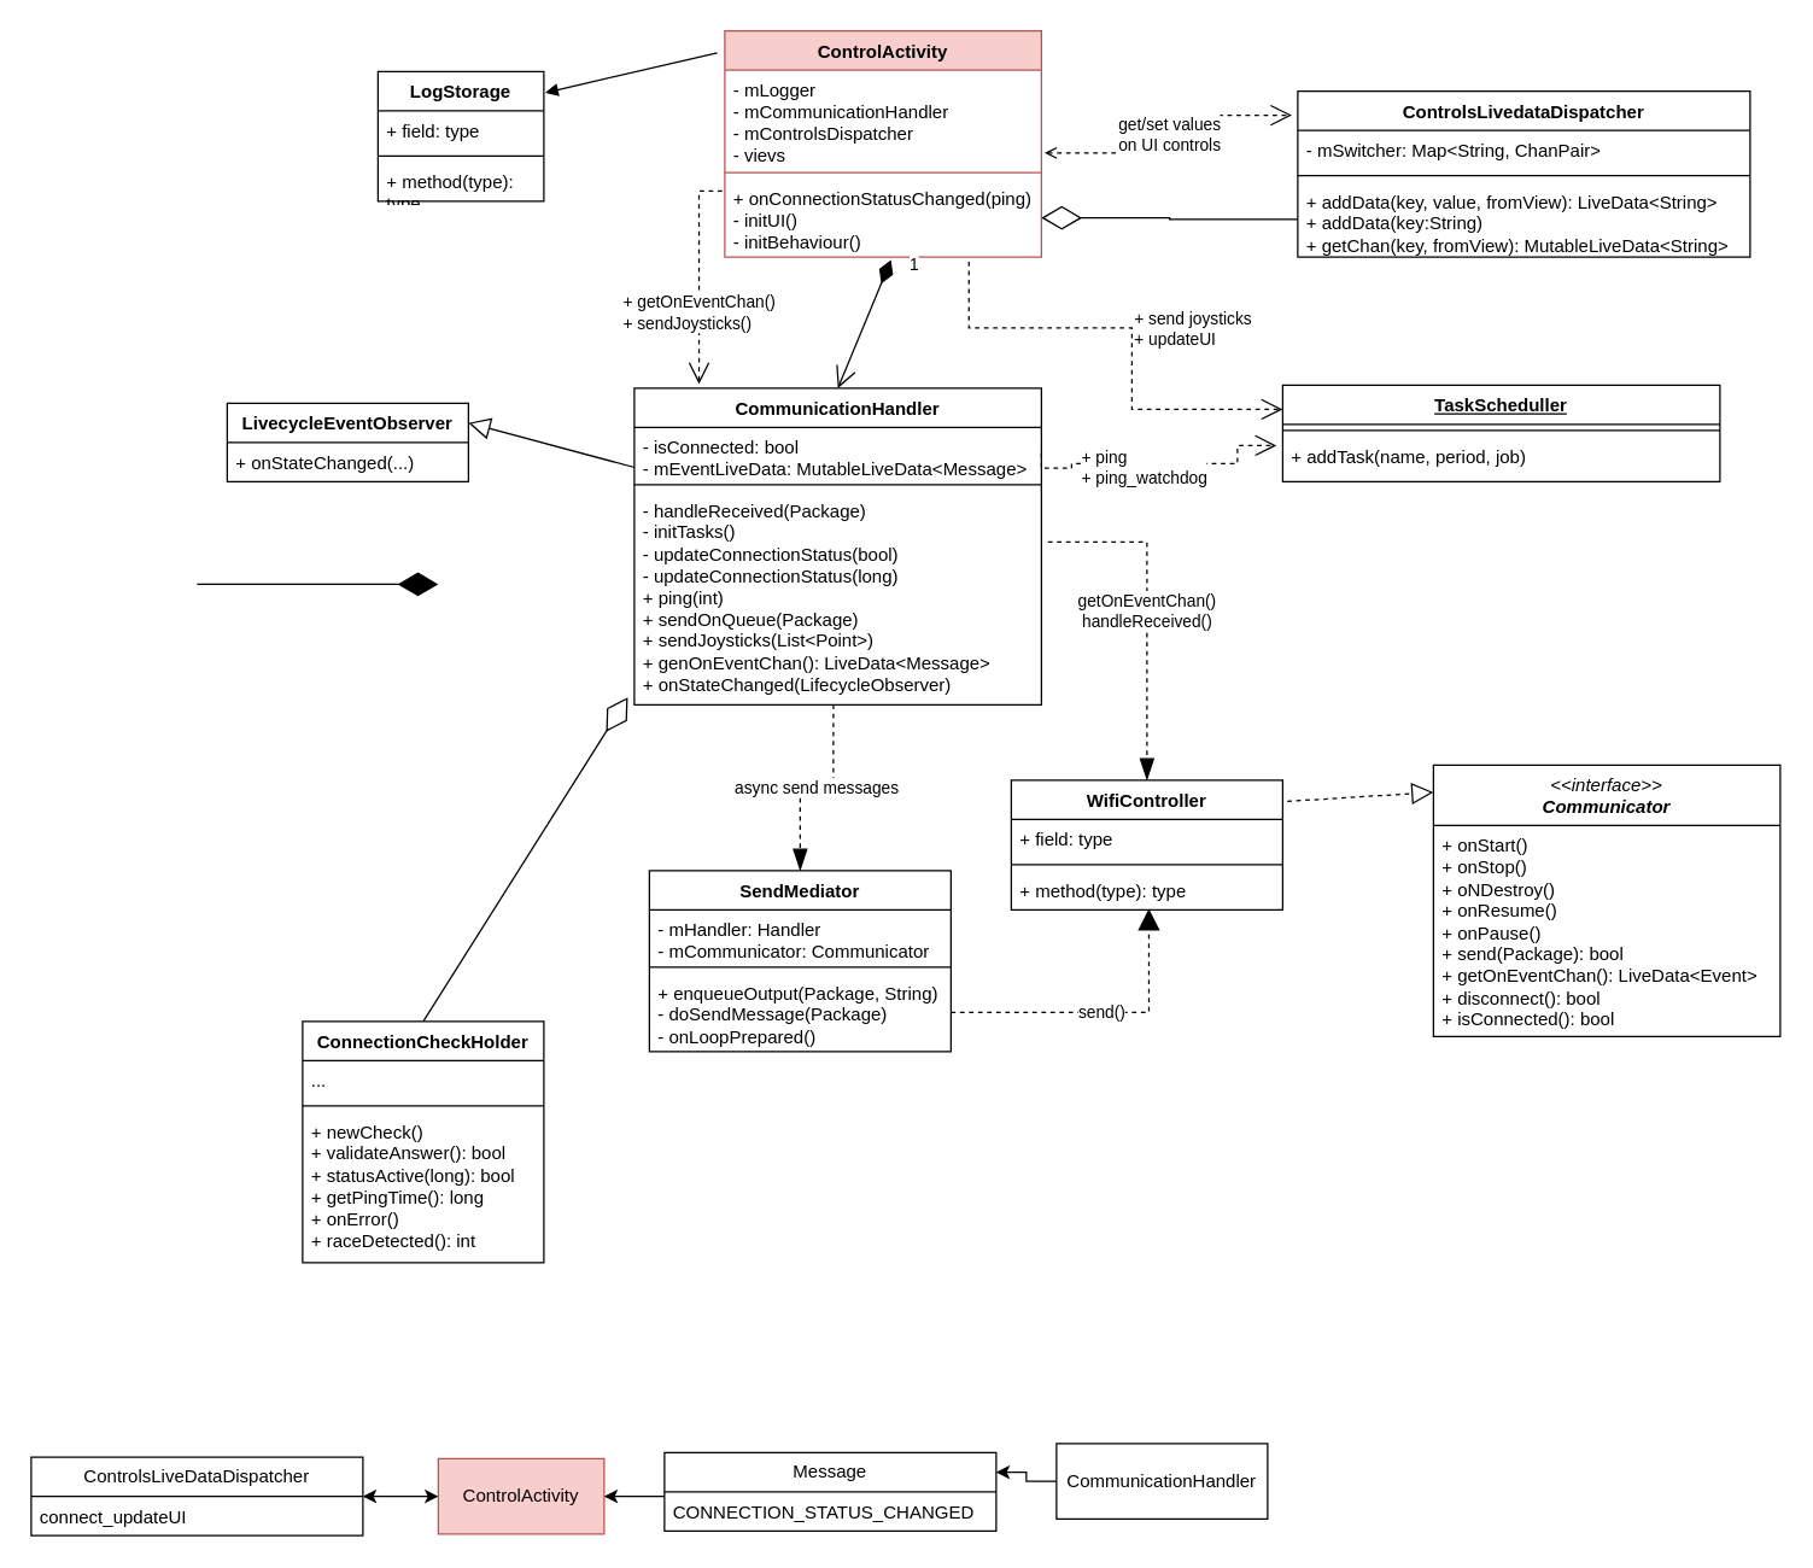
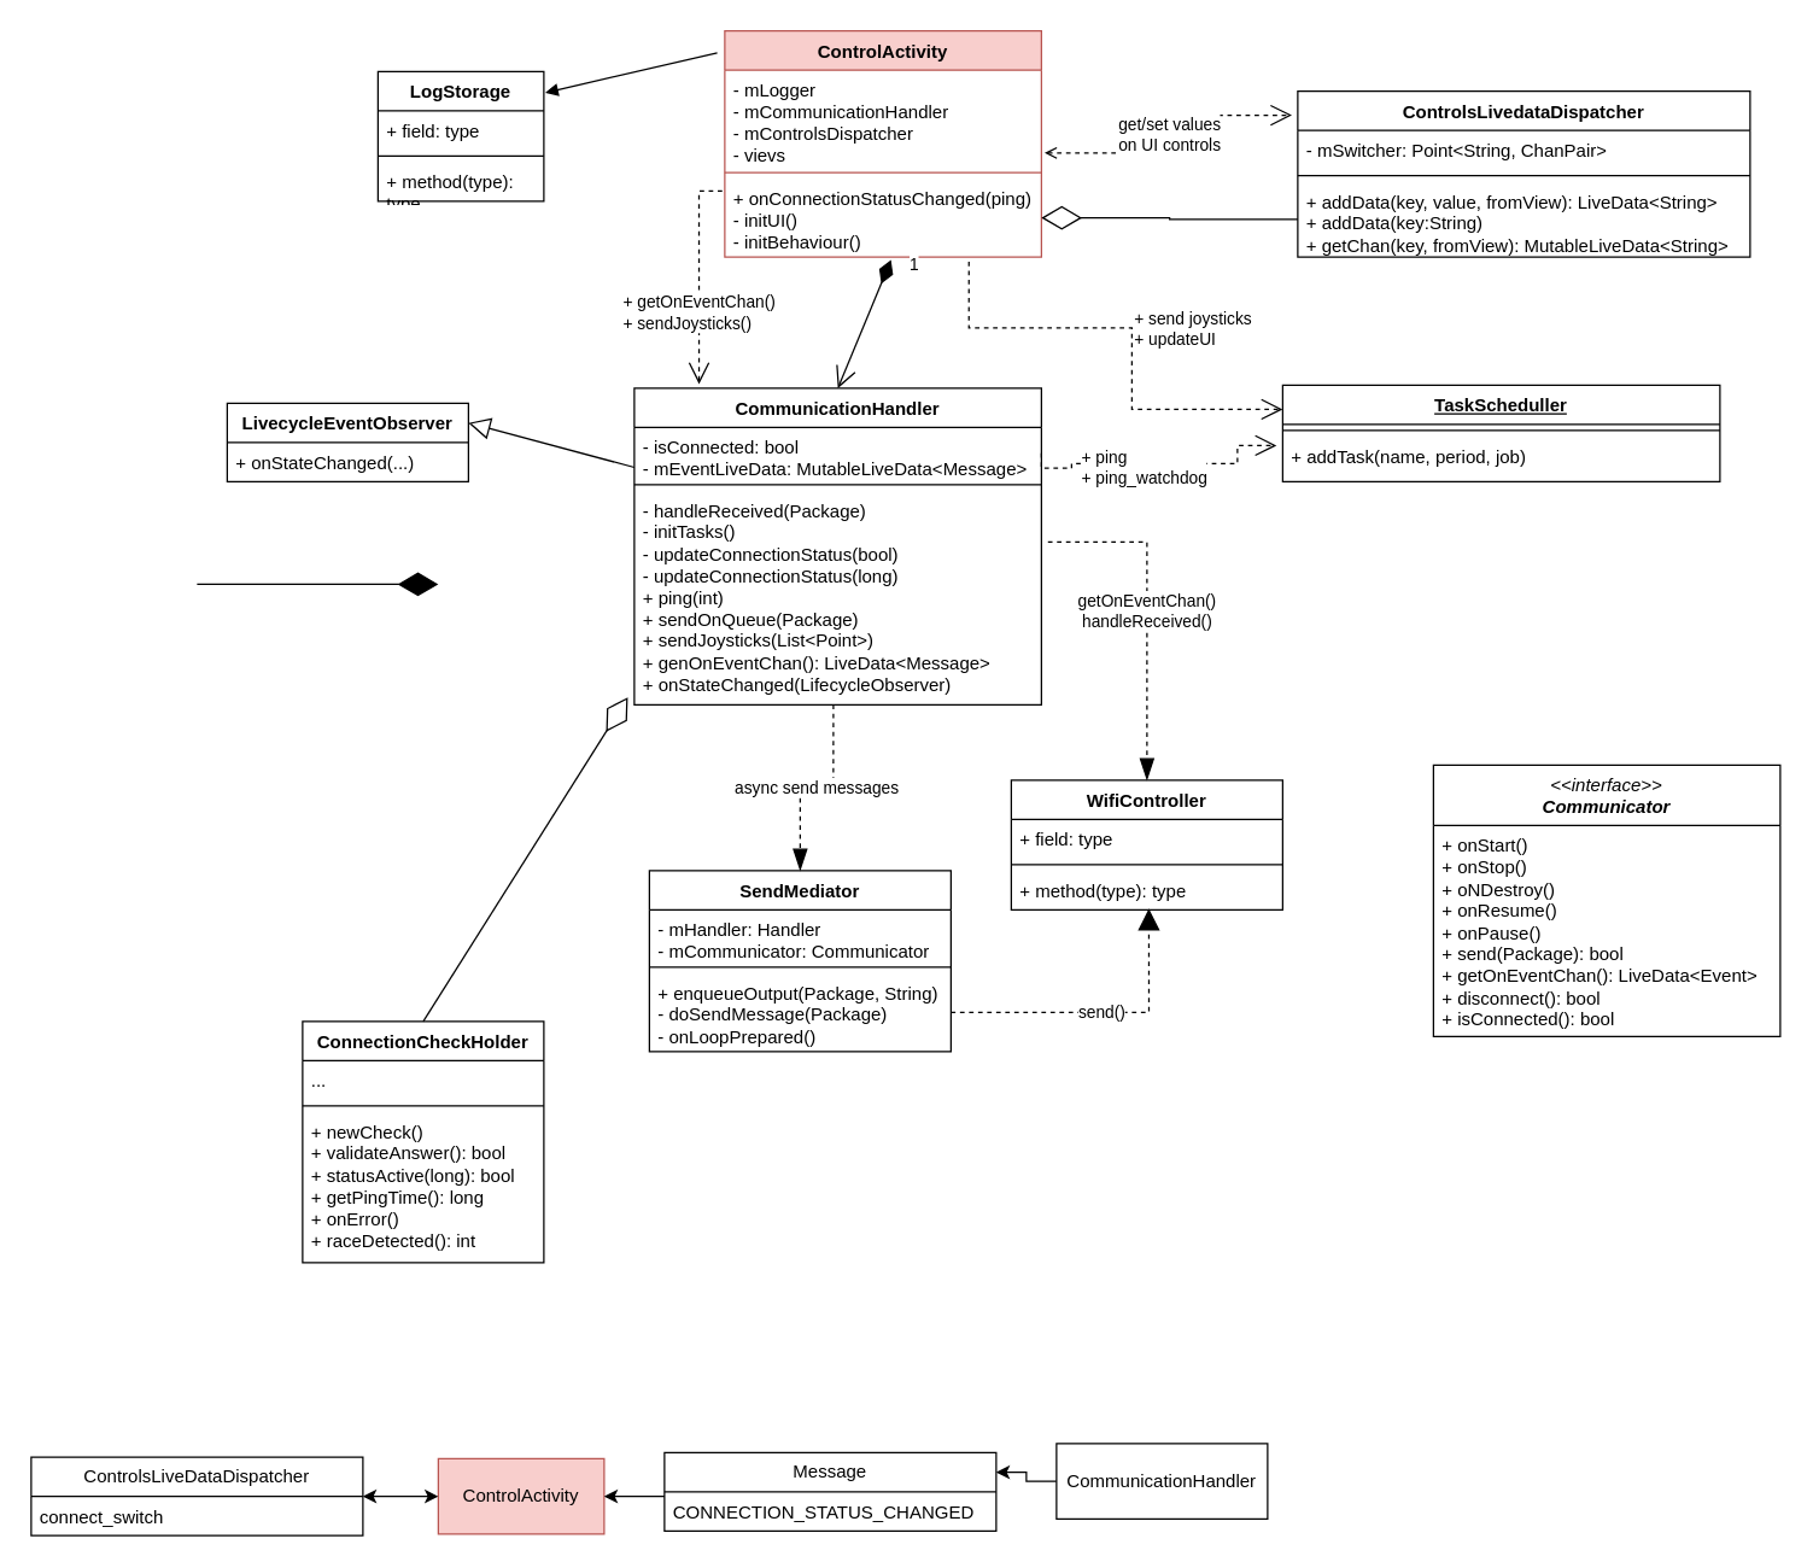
- <mxCell id="11" value="- mSwitcher: Map&amp;lt;String, ChanPair&amp;gt;" style="text;strokeColor=none;fillColor=none;align=left;verticalAlign=top;spacingLeft=4;spacingRight=4;overflow=hidden;rotatable=0;points=[[0,0.5],[1,0.5]];portConstraint=eastwest;whiteSpace=wrap;html=1;" vertex="1" parent="10"><mxGeometry y="26" width="300" height="26" as="geometry" /></mxCell>
+ <mxCell id="11" value="- mSwitcher: Point&amp;lt;String, ChanPair&amp;gt;" style="text;strokeColor=none;fillColor=none;align=left;verticalAlign=top;spacingLeft=4;spacingRight=4;overflow=hidden;rotatable=0;points=[[0,0.5],[1,0.5]];portConstraint=eastwest;whiteSpace=wrap;html=1;" vertex="1" parent="10"><mxGeometry y="26" width="300" height="26" as="geometry" /></mxCell>
- <mxCell id="40" value="" style="endArrow=block;endFill=0;endSize=12;html=1;rounded=0;exitX=1.017;exitY=0.163;exitDx=0;exitDy=0;dashed=1;exitPerimeter=0;entryX=0;entryY=0.1;entryDx=0;entryDy=0;entryPerimeter=0;" edge="1" parent="1" source="36" target="24"><mxGeometry width="160" relative="1" as="geometry"><mxPoint x="1150" y="512" as="sourcePoint" /><mxPoint x="1005" y="527" as="targetPoint" /></mxGeometry></mxCell>
- <mxCell id="52" value="connect_updateUI" style="text;strokeColor=none;fillColor=none;align=left;verticalAlign=top;spacingLeft=4;spacingRight=4;overflow=hidden;rotatable=0;points=[[0,0.5],[1,0.5]];portConstraint=eastwest;whiteSpace=wrap;html=1;" vertex="1" parent="51"><mxGeometry y="26" width="220" height="26" as="geometry" /></mxCell>
+ <mxCell id="52" value="connect_switch" style="text;strokeColor=none;fillColor=none;align=left;verticalAlign=top;spacingLeft=4;spacingRight=4;overflow=hidden;rotatable=0;points=[[0,0.5],[1,0.5]];portConstraint=eastwest;whiteSpace=wrap;html=1;" vertex="1" parent="51"><mxGeometry y="26" width="220" height="26" as="geometry" /></mxCell>
